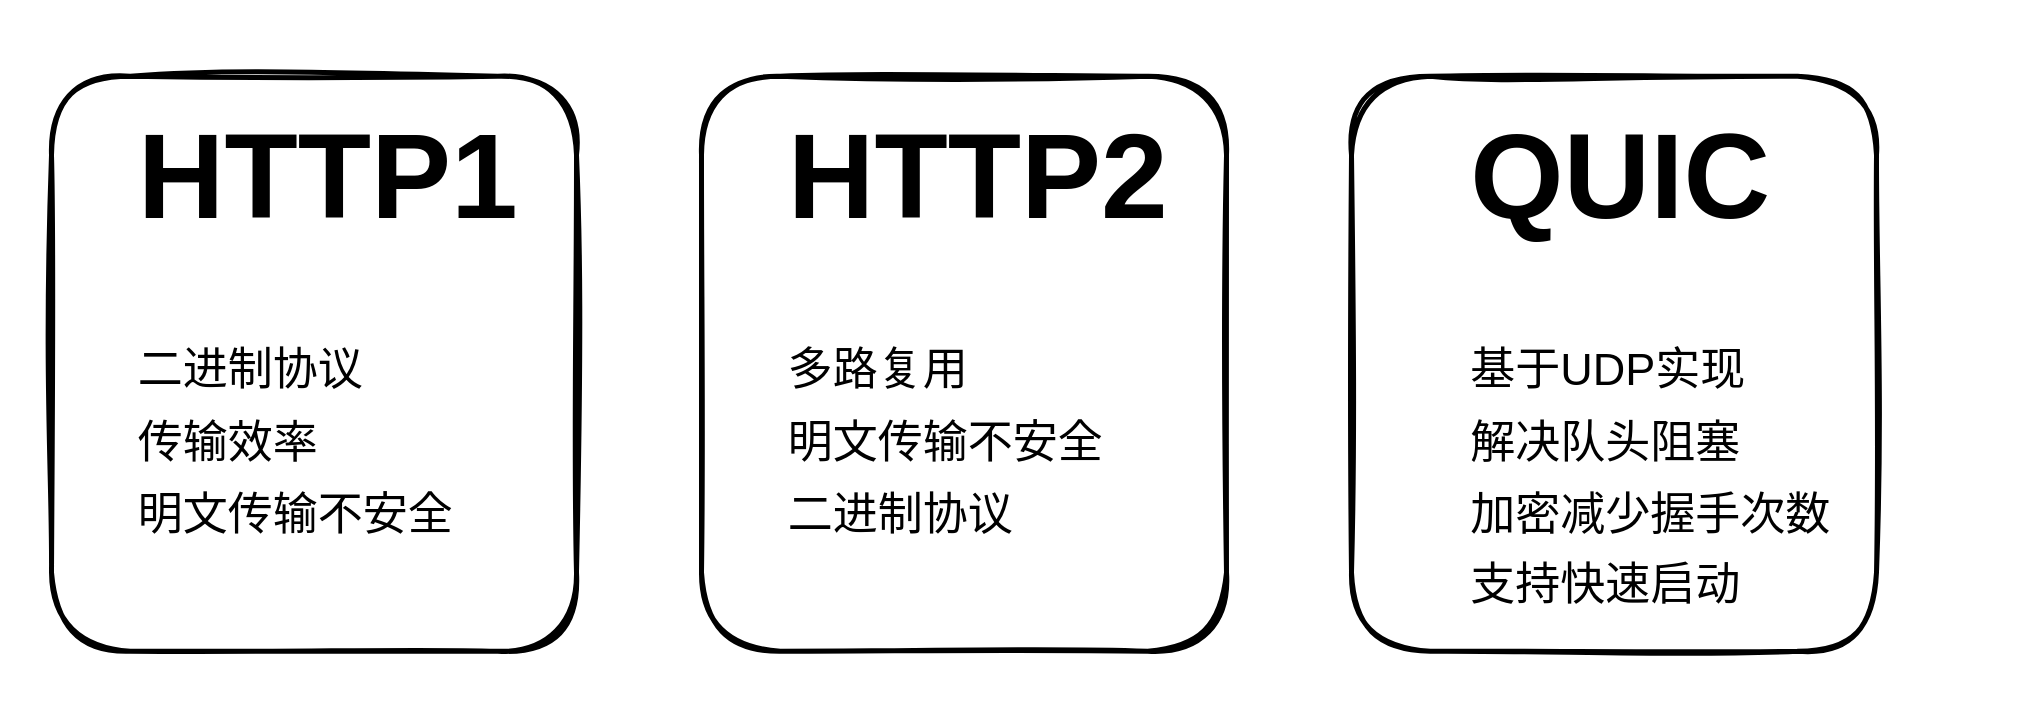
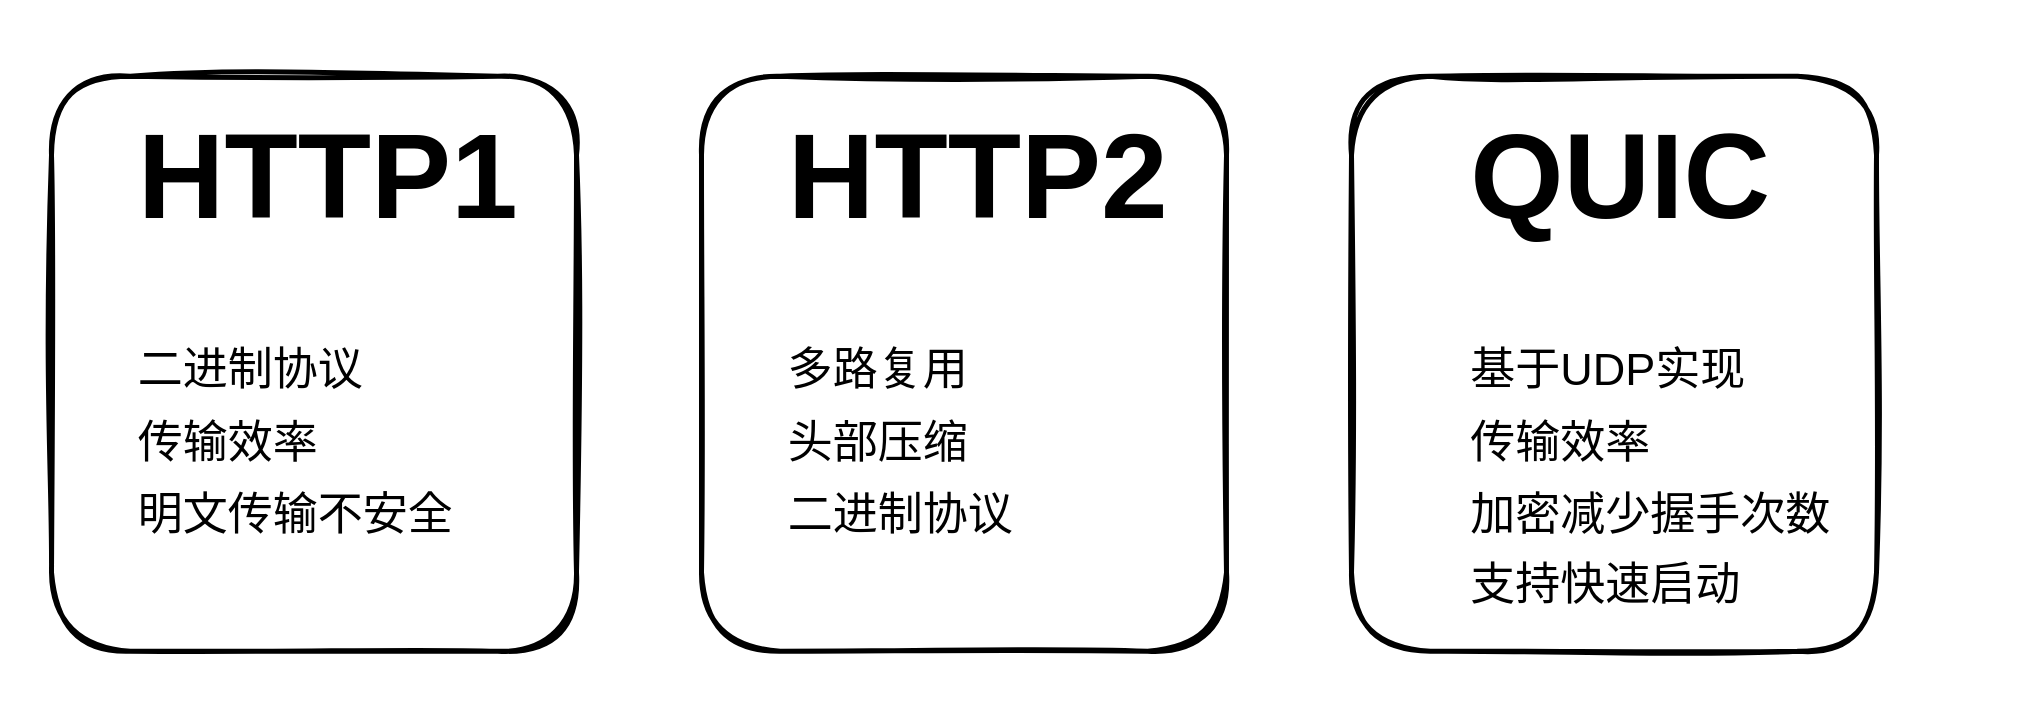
- <mxCell id="5" value="&lt;h1&gt;HTTP2&lt;/h1&gt;&lt;p&gt;&lt;span style=&quot;font-size: 18px;&quot;&gt;多路复用&lt;br&gt;明文传输不安全&lt;br&gt;二进制协议&lt;/span&gt;&lt;/p&gt;" style="text;html=1;strokeColor=none;fillColor=none;spacing=5;spacingTop=-20;whiteSpace=wrap;overflow=hidden;rounded=0;fontSize=24;" vertex="1" parent="1"><mxGeometry x="310" y="20" width="204" height="230" as="geometry" /></mxCell>
+ <mxCell id="5" value="&lt;h1&gt;HTTP2&lt;/h1&gt;&lt;p&gt;&lt;span style=&quot;font-size: 18px;&quot;&gt;多路复用&lt;br&gt;头部压缩&lt;br&gt;二进制协议&lt;/span&gt;&lt;/p&gt;" style="text;html=1;strokeColor=none;fillColor=none;spacing=5;spacingTop=-20;whiteSpace=wrap;overflow=hidden;rounded=0;fontSize=24;" vertex="1" parent="1"><mxGeometry x="310" y="20" width="204" height="230" as="geometry" /></mxCell>
- <mxCell id="7" value="&lt;h1&gt;QUIC&lt;/h1&gt;&lt;p&gt;&lt;span style=&quot;font-size: 18px;&quot;&gt;基于UDP实现&lt;br&gt;解决队头阻塞&lt;br&gt;加密减少握手次数&lt;br&gt;支持快速启动&lt;/span&gt;&lt;/p&gt;" style="text;html=1;strokeColor=none;fillColor=none;spacing=5;spacingTop=-20;whiteSpace=wrap;overflow=hidden;rounded=0;fontSize=24;" vertex="1" parent="1"><mxGeometry x="583" y="20" width="204" height="230" as="geometry" /></mxCell>
+ <mxCell id="7" value="&lt;h1&gt;QUIC&lt;/h1&gt;&lt;p&gt;&lt;span style=&quot;font-size: 18px;&quot;&gt;基于UDP实现&lt;br&gt;传输效率&lt;br&gt;加密减少握手次数&lt;br&gt;支持快速启动&lt;/span&gt;&lt;/p&gt;" style="text;html=1;strokeColor=none;fillColor=none;spacing=5;spacingTop=-20;whiteSpace=wrap;overflow=hidden;rounded=0;fontSize=24;" vertex="1" parent="1"><mxGeometry x="583" y="20" width="204" height="230" as="geometry" /></mxCell>
